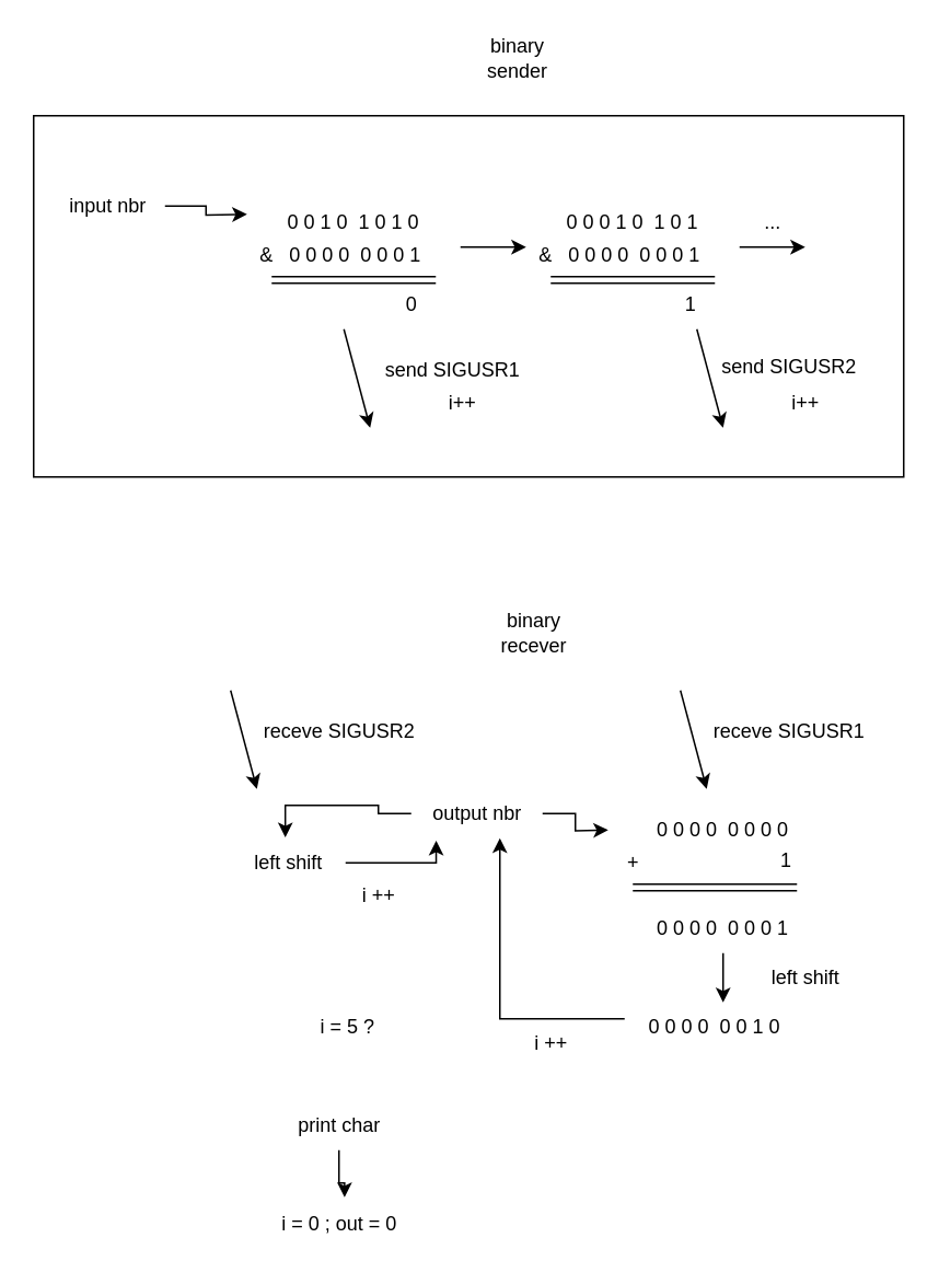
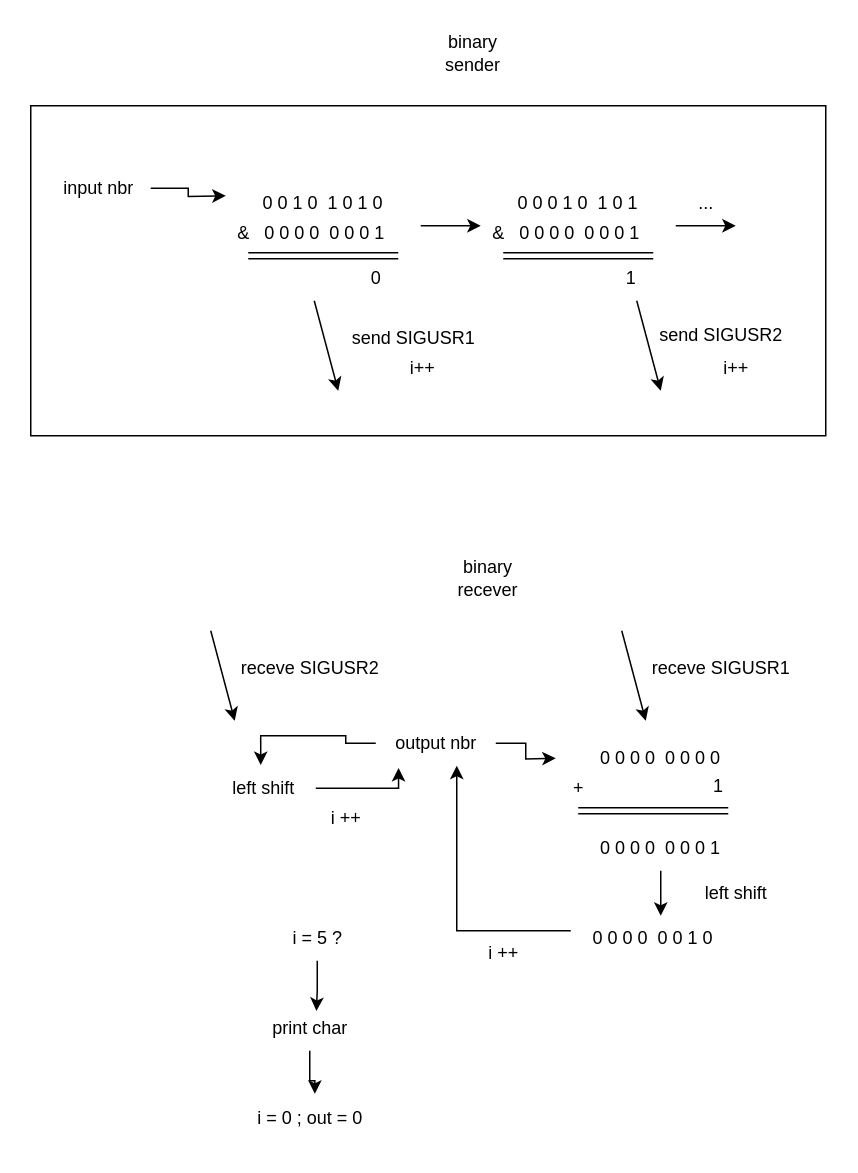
+ <mxCell id="44" style="edgeStyle=orthogonalEdgeStyle;rounded=0;orthogonalLoop=1;jettySize=auto;html=1;entryX=0.563;entryY=0.116;entryDx=0;entryDy=0;entryPerimeter=0;" edge="1" parent="1" source="42" target="43"><mxGeometry relative="1" as="geometry" /></mxCell>
